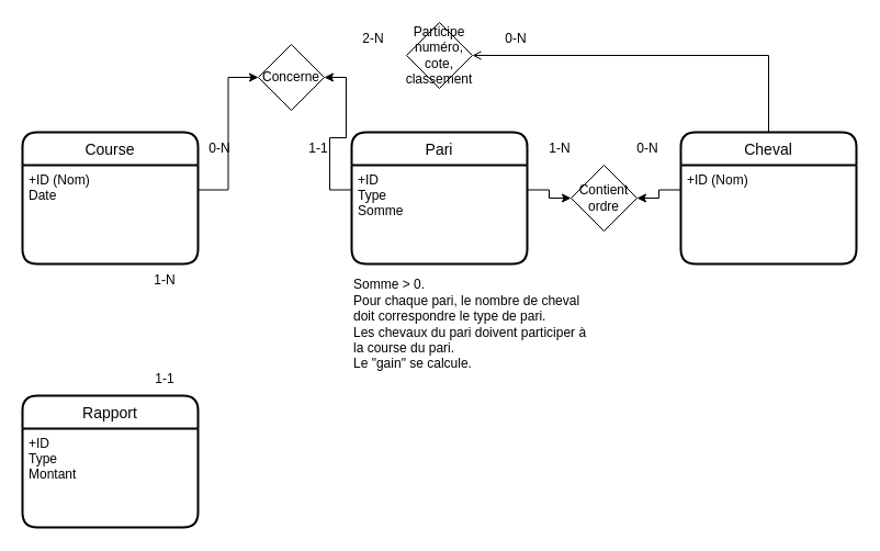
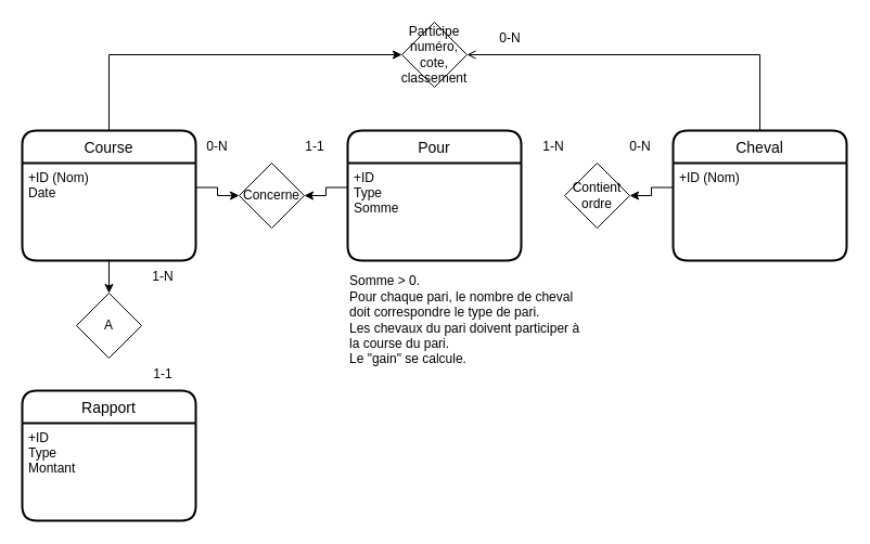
- <mxCell id="25" value="2-N" style="text;html=1;strokeColor=none;fillColor=none;align=center;verticalAlign=middle;whiteSpace=wrap;rounded=0;" parent="1" vertex="1"><mxGeometry x="310" y="20" width="60" height="30" as="geometry" /></mxCell>
+ <mxCell id="4" style="edgeStyle=orthogonalEdgeStyle;rounded=0;orthogonalLoop=1;jettySize=auto;html=1;exitX=0.5;exitY=0;exitDx=0;exitDy=0;entryX=0;entryY=0.5;entryDx=0;entryDy=0;" parent="1" source="5" target="16" edge="1"><mxGeometry relative="1" as="geometry" /></mxCell>
- <mxCell id="12" value="Concerne" style="shape=rhombus;perimeter=rhombusPerimeter;whiteSpace=wrap;html=1;align=center;" parent="1" vertex="1"><mxGeometry x="235" y="40" width="60" height="60" as="geometry" /></mxCell>
+ <mxCell id="12" value="Concerne" style="shape=rhombus;perimeter=rhombusPerimeter;whiteSpace=wrap;html=1;align=center;" parent="1" vertex="1"><mxGeometry x="220" y="150" width="60" height="60" as="geometry" /></mxCell>
- <mxCell id="2" value="Pari" style="swimlane;childLayout=stackLayout;horizontal=1;startSize=30;horizontalStack=0;rounded=1;fontSize=14;fontStyle=0;strokeWidth=2;resizeParent=0;resizeLast=1;shadow=0;dashed=0;align=center;" parent="1" vertex="1"><mxGeometry x="320" y="120" width="160" height="120" as="geometry" /></mxCell>
+ <mxCell id="2" value="Pour" style="swimlane;childLayout=stackLayout;horizontal=1;startSize=30;horizontalStack=0;rounded=1;fontSize=14;fontStyle=0;strokeWidth=2;resizeParent=0;resizeLast=1;shadow=0;dashed=0;align=center;" parent="1" vertex="1"><mxGeometry x="320" y="120" width="160" height="120" as="geometry" /></mxCell>
- <mxCell id="17" style="edgeStyle=orthogonalEdgeStyle;rounded=0;orthogonalLoop=1;jettySize=auto;html=1;exitX=1;exitY=0.25;exitDx=0;exitDy=0;entryX=0;entryY=0.5;entryDx=0;entryDy=0;" parent="1" source="3" target="15" edge="1"><mxGeometry relative="1" as="geometry" /></mxCell>
+ <mxCell id="27" style="edgeStyle=orthogonalEdgeStyle;rounded=0;orthogonalLoop=1;jettySize=auto;html=1;exitX=0.5;exitY=1;exitDx=0;exitDy=0;entryX=0.5;entryY=0;entryDx=0;entryDy=0;" edge="1" parent="1" source="6" target="19"><mxGeometry relative="1" as="geometry" /></mxCell>
+ <mxCell id="19" value="A" style="shape=rhombus;perimeter=rhombusPerimeter;whiteSpace=wrap;html=1;align=center;" parent="1" vertex="1"><mxGeometry x="70" y="270" width="60" height="60" as="geometry" /></mxCell>
